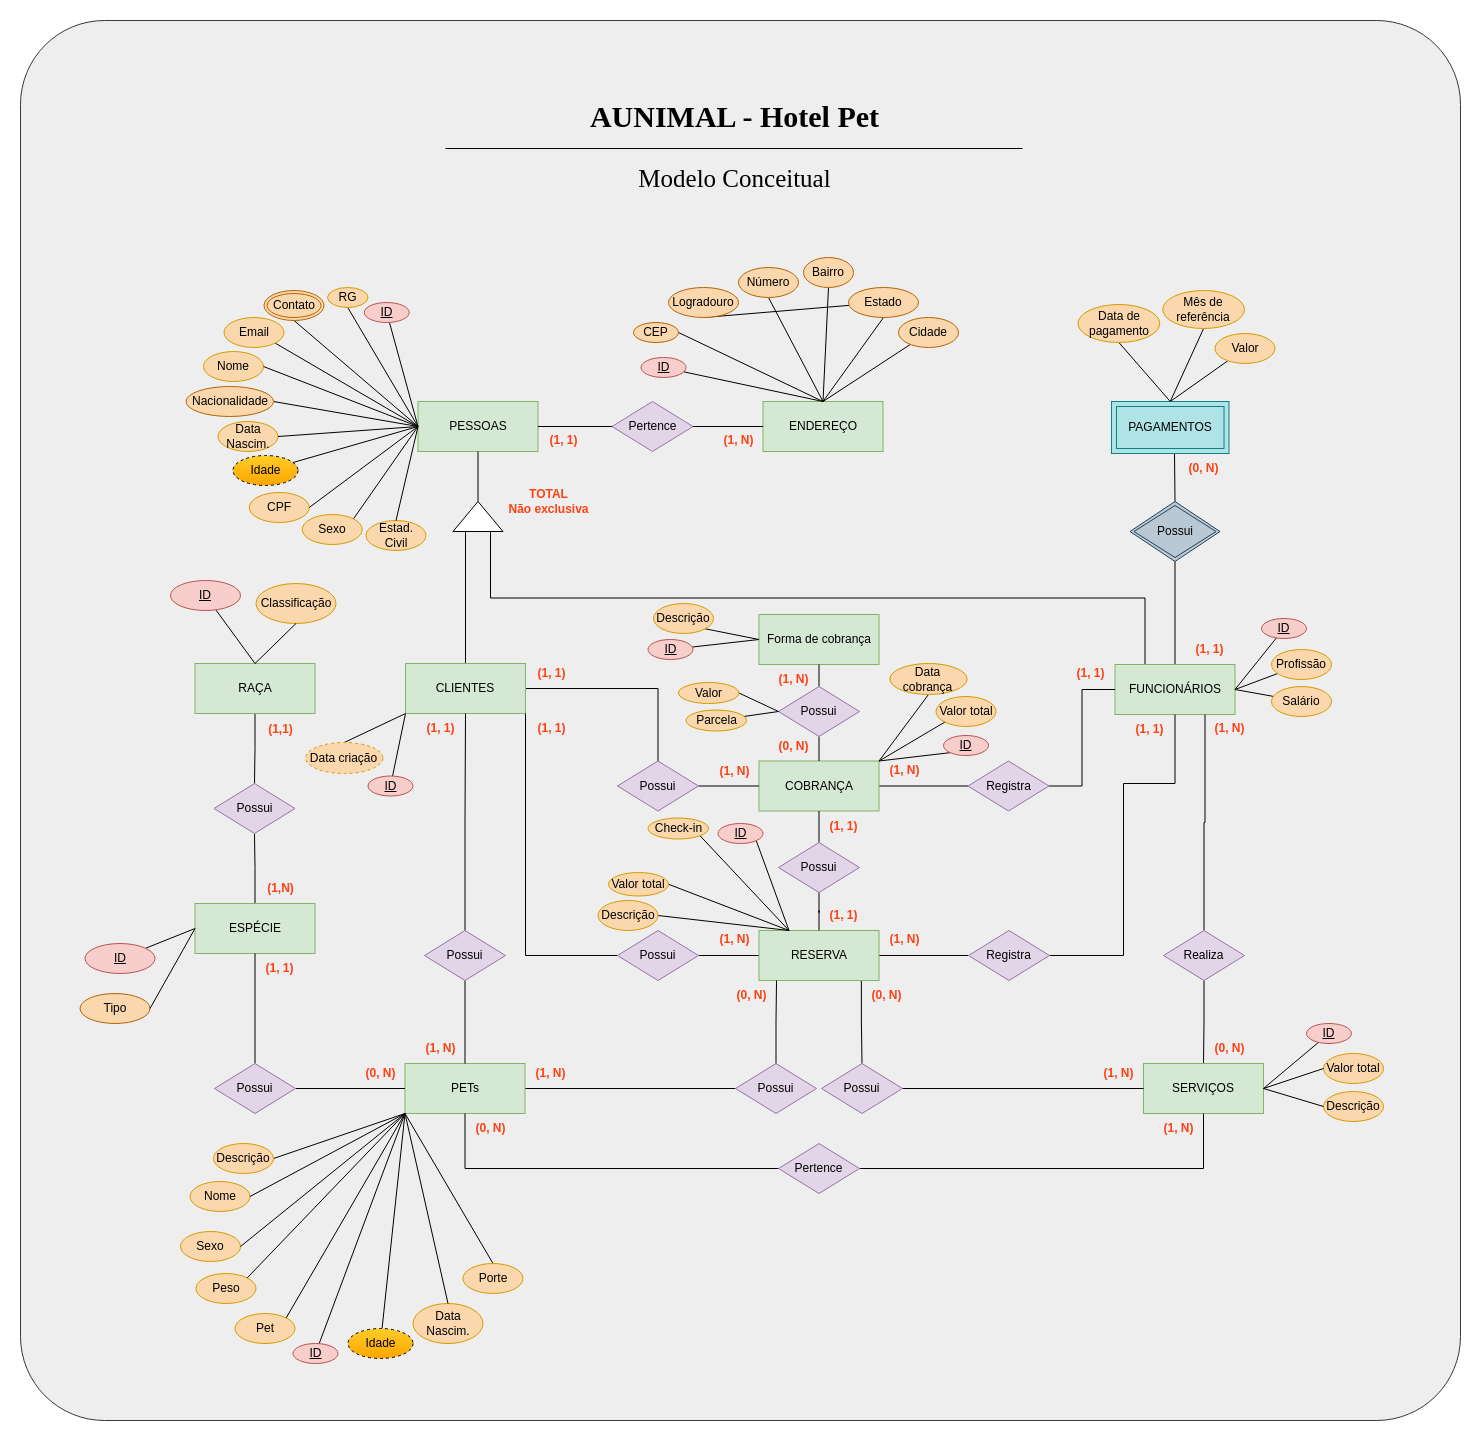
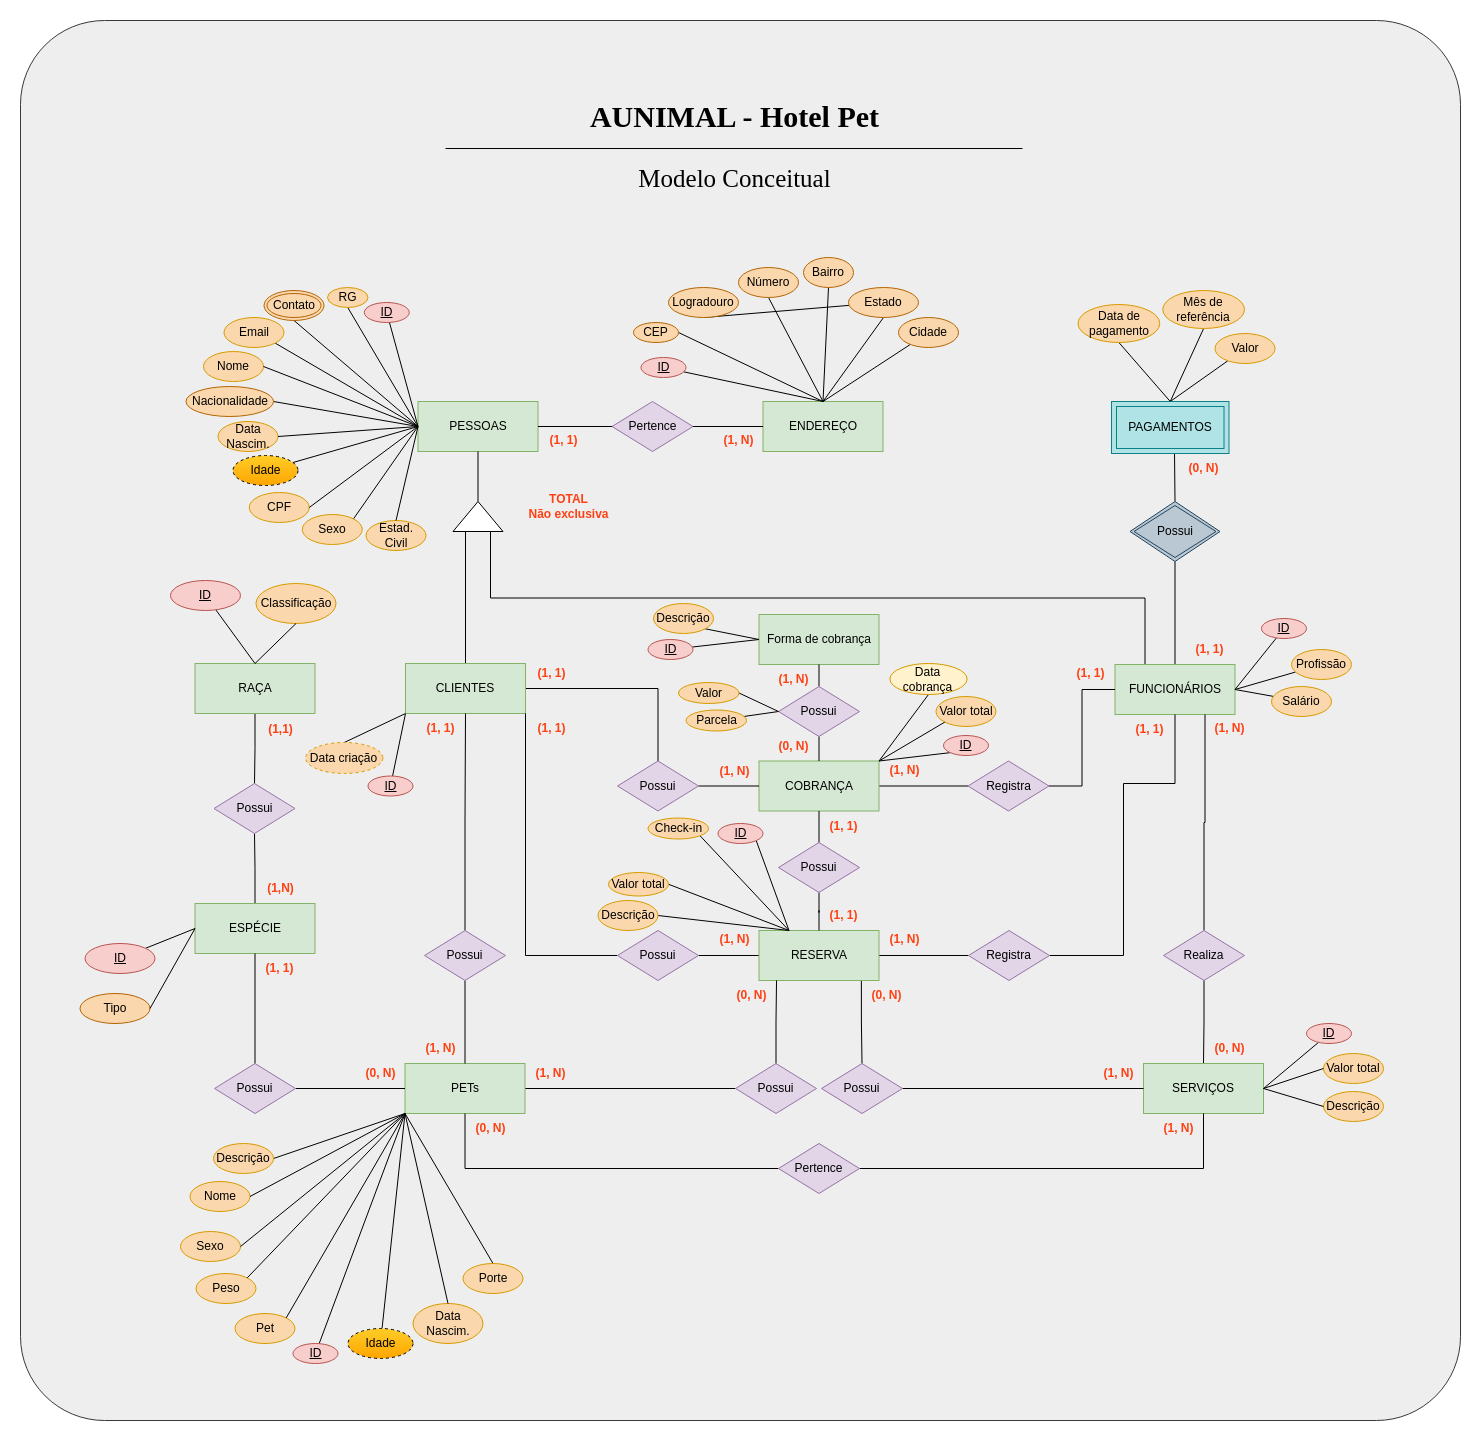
- <mxCell id="23" value="TOTAL&lt;br&gt;Não exclusiva" style="text;html=1;align=center;verticalAlign=middle;resizable=0;points=[];autosize=1;strokeColor=none;fillColor=none;fontStyle=1;fontColor=#ff4013;" parent="1" vertex="1"><mxGeometry x="497.5" y="481" width="100" height="40" as="geometry" /></mxCell>
+ <mxCell id="23" value="TOTAL&lt;br&gt;Não exclusiva" style="text;html=1;align=center;verticalAlign=middle;resizable=0;points=[];autosize=1;strokeColor=none;fillColor=none;fontStyle=1;fontColor=#ff4013;" parent="1" vertex="1"><mxGeometry x="517.5" y="486" width="100" height="40" as="geometry" /></mxCell>
- <mxCell id="94" value="Profissão" style="ellipse;whiteSpace=wrap;html=1;fillColor=#FAD7AC;strokeColor=#d79b00;" parent="1" vertex="1"><mxGeometry x="1271" y="649" width="60" height="30" as="geometry" /></mxCell>
+ <mxCell id="94" value="Profissão" style="ellipse;whiteSpace=wrap;html=1;fillColor=#FAD7AC;strokeColor=#d79b00;" parent="1" vertex="1"><mxGeometry x="1291" y="649" width="60" height="30" as="geometry" /></mxCell>
- <mxCell id="155" value="Data cobrança" style="ellipse;whiteSpace=wrap;html=1;fillColor=#FAD7AC;strokeColor=#d79b00;" parent="1" vertex="1"><mxGeometry x="889.37" y="663" width="77.25" height="31" as="geometry" /></mxCell>
+ <mxCell id="155" value="Data cobrança" style="ellipse;whiteSpace=wrap;html=1;fillColor=#fff2cc;strokeColor=#d79b00;" parent="1" vertex="1"><mxGeometry x="889.37" y="663" width="77.25" height="31" as="geometry" /></mxCell>
